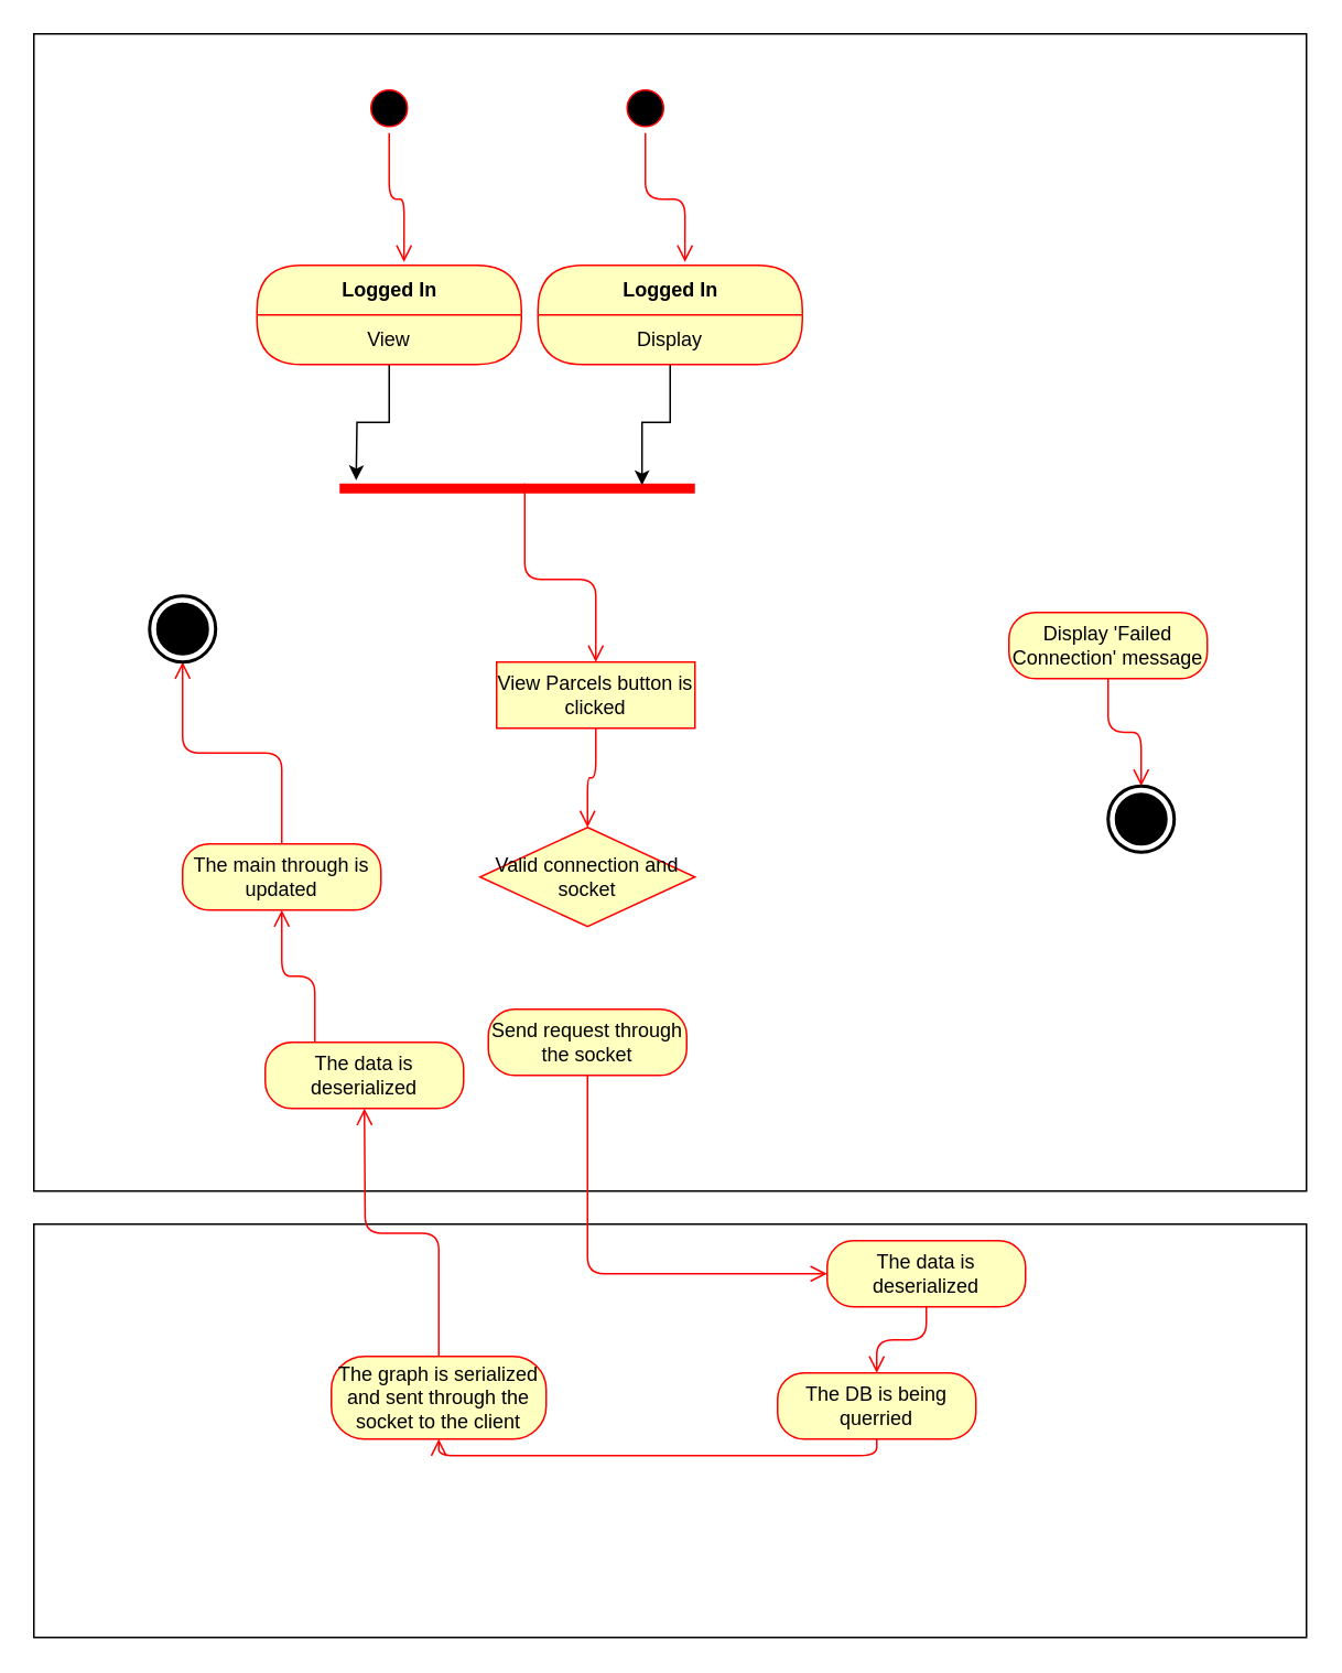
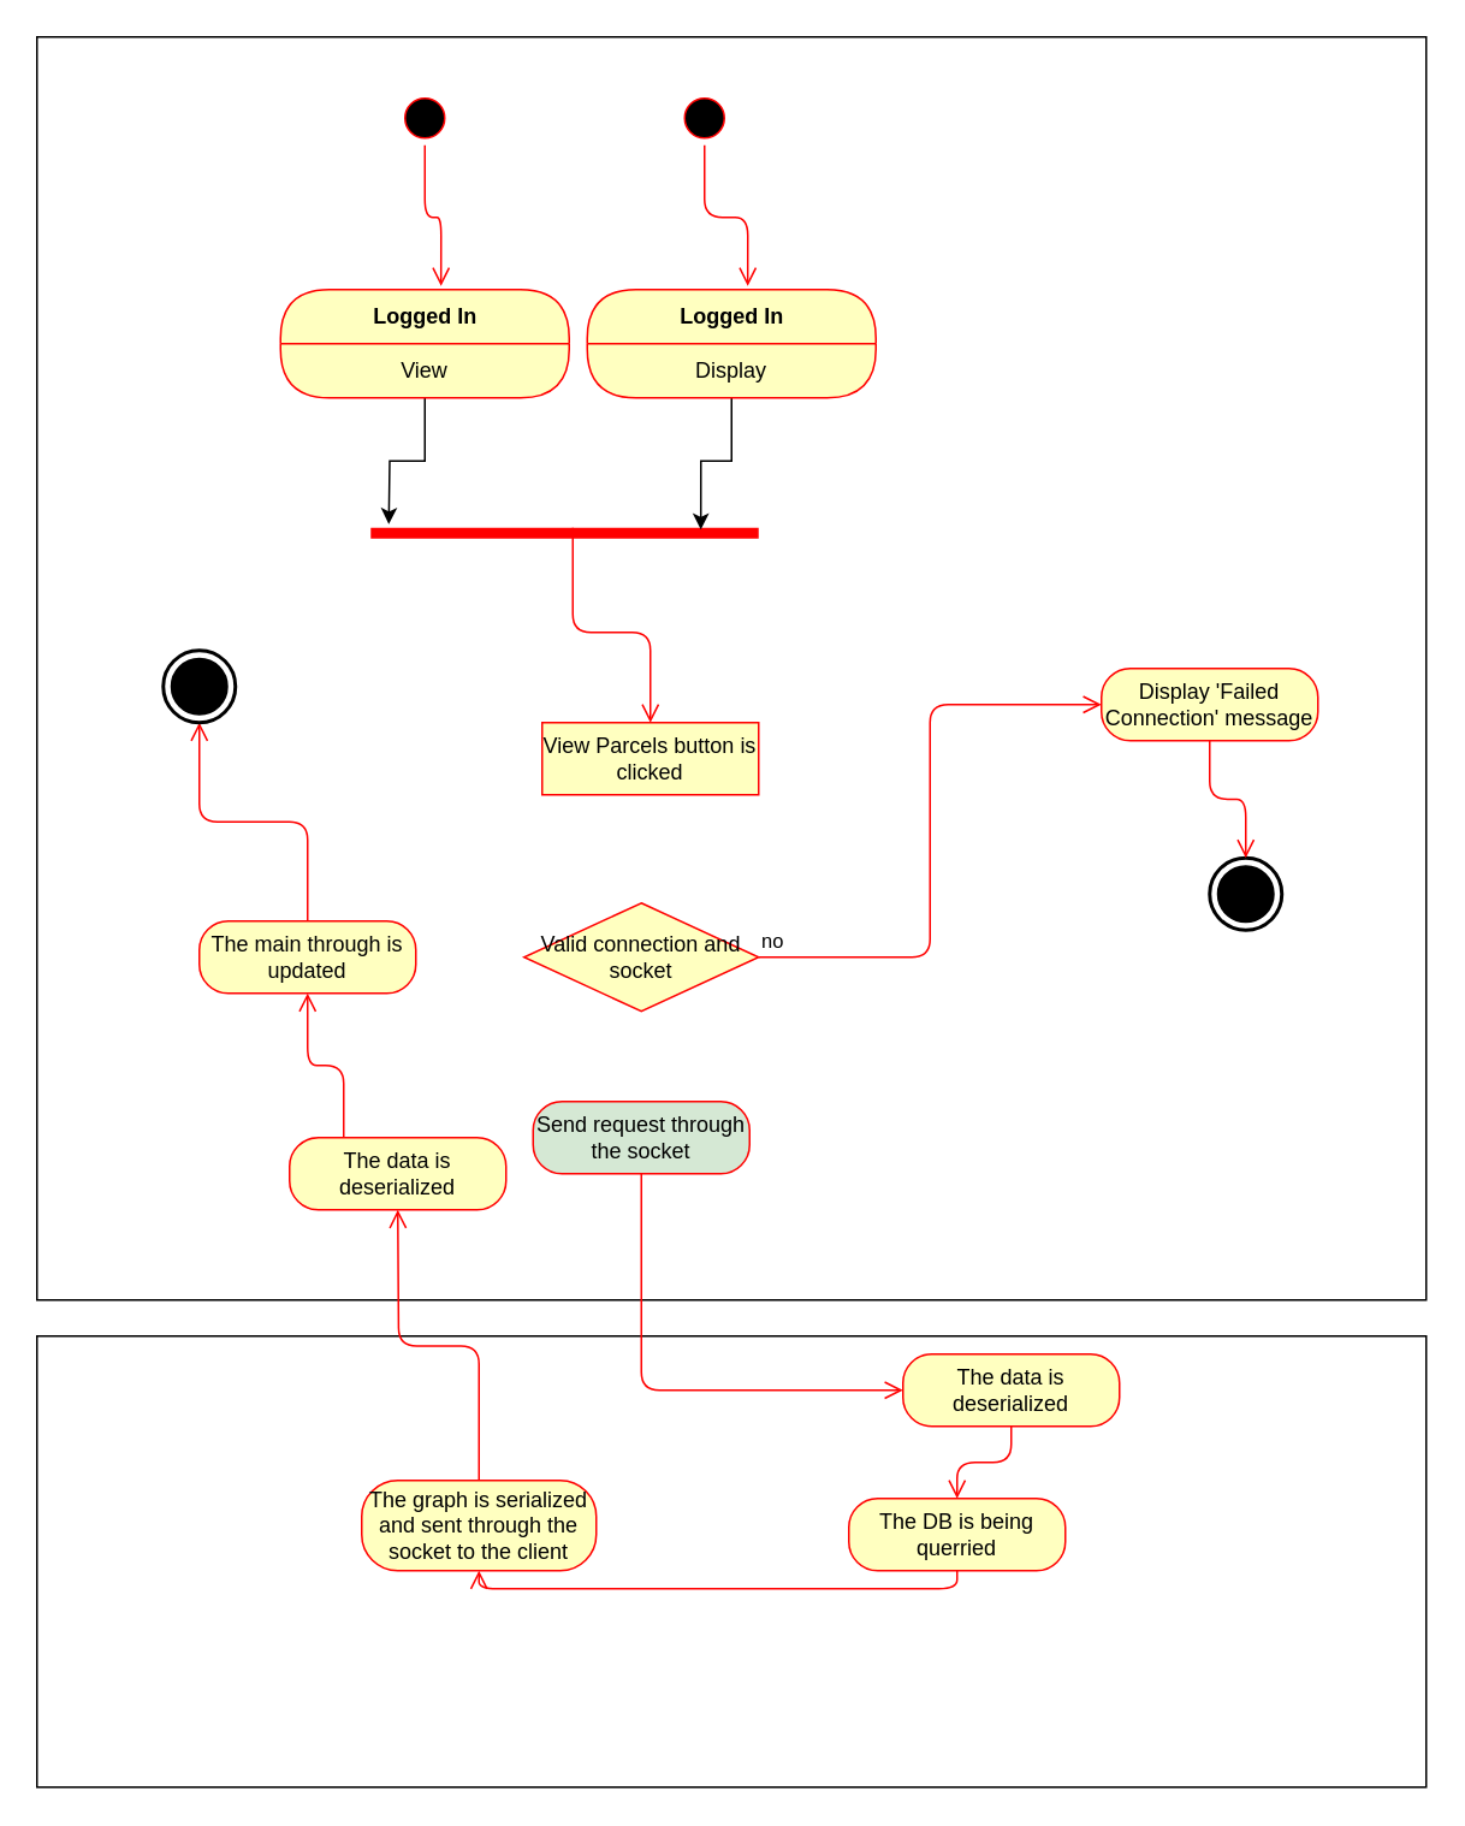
+ <mxCell id="22" value="no" style="edgeStyle=orthogonalEdgeStyle;html=1;align=left;verticalAlign=bottom;endArrow=open;endSize=8;strokeColor=#ff0000;entryX=0;entryY=0.5;entryDx=0;entryDy=0;" edge="1" parent="1" source="21" target="31"><mxGeometry x="-1" relative="1" as="geometry"><mxPoint x="600" y="390" as="targetPoint" /></mxGeometry></mxCell>
- <mxCell id="6" value="" style="edgeStyle=orthogonalEdgeStyle;html=1;verticalAlign=bottom;endArrow=open;endSize=8;strokeColor=#ff0000;" edge="1" parent="1" source="5" target="21"><mxGeometry relative="1" as="geometry"><mxPoint x="355" y="420" as="targetPoint" /></mxGeometry></mxCell>
- <mxCell id="33" value="Send request through the socket" style="rounded=1;whiteSpace=wrap;html=1;arcSize=40;fontColor=#000000;fillColor=#ffffc0;strokeColor=#ff0000;" vertex="1" parent="1"><mxGeometry x="295" y="610" width="120" height="40" as="geometry" /></mxCell>
+ <mxCell id="33" value="Send request through the socket" style="rounded=1;whiteSpace=wrap;html=1;arcSize=40;fontColor=#000000;fillColor=#d5e8d4;strokeColor=#ff0000;" vertex="1" parent="1"><mxGeometry x="295" y="610" width="120" height="40" as="geometry" /></mxCell>
